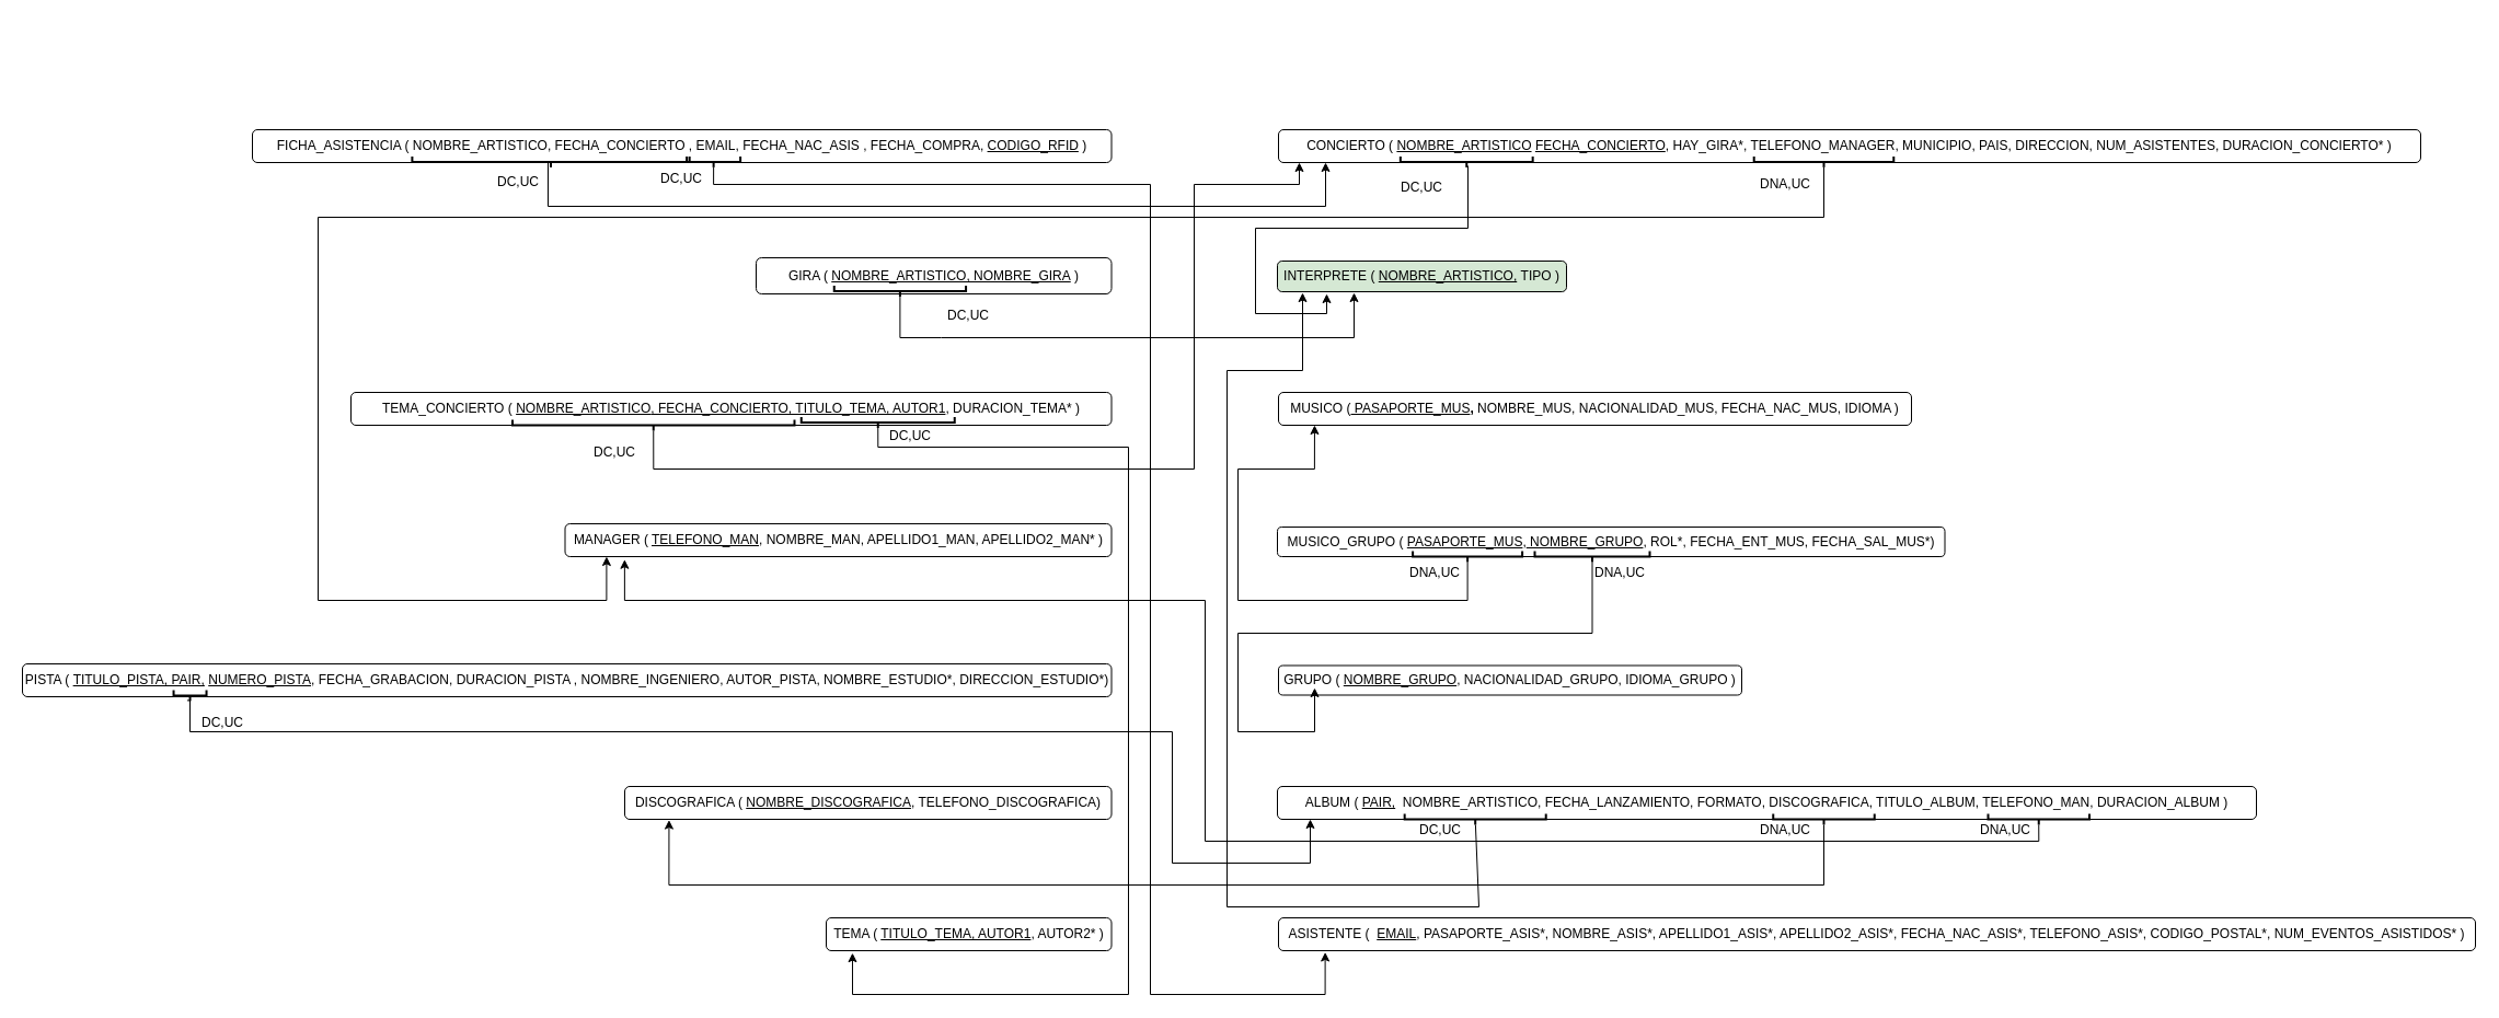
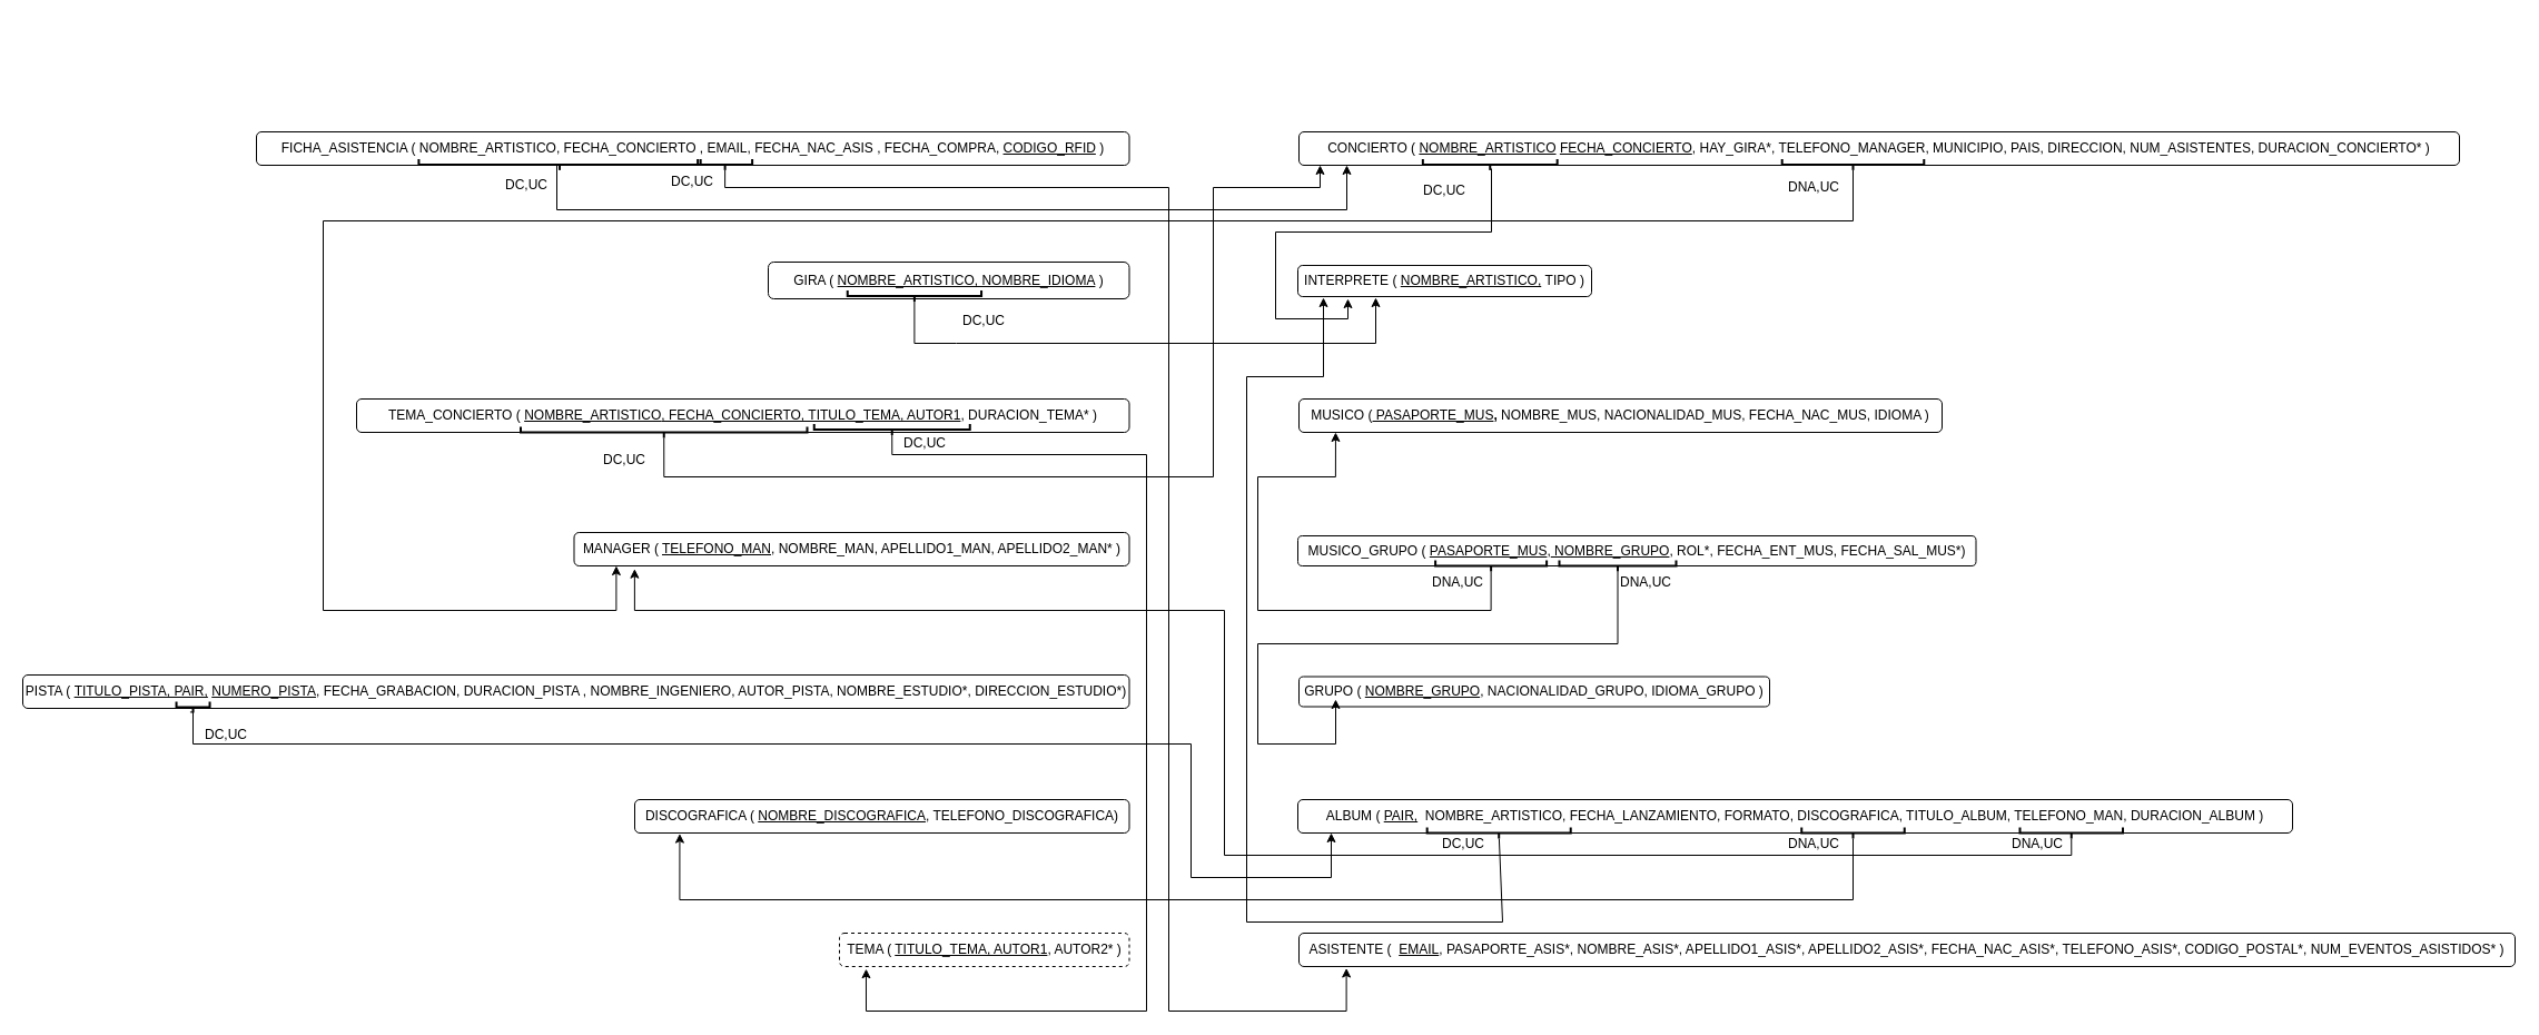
- <mxCell id="6" value="GIRA ( &lt;u&gt;NOMBRE_ARTISTICO, NOMBRE_GIRA&lt;/u&gt;&amp;nbsp;)" style="rounded=1;whiteSpace=wrap;html=1;" vertex="1" parent="1"><mxGeometry x="690" y="235" width="324.5" height="33" as="geometry" /></mxCell>
+ <mxCell id="6" value="GIRA ( &lt;u&gt;NOMBRE_ARTISTICO, NOMBRE_IDIOMA&lt;/u&gt;&amp;nbsp;)" style="rounded=1;whiteSpace=wrap;html=1;" vertex="1" parent="1"><mxGeometry x="690" y="235" width="324.5" height="33" as="geometry" /></mxCell>
- <mxCell id="3" value="INTERPRETE (&amp;nbsp;&lt;u&gt;NOMBRE_ARTISTICO,&lt;/u&gt;&amp;nbsp;TIPO )" style="rounded=1;whiteSpace=wrap;html=1;fillColor=#d5e8d4;" vertex="1" parent="1"><mxGeometry x="1166" y="238" width="264" height="28" as="geometry" /></mxCell>
+ <mxCell id="3" value="INTERPRETE (&amp;nbsp;&lt;u&gt;NOMBRE_ARTISTICO,&lt;/u&gt;&amp;nbsp;TIPO )" style="rounded=1;whiteSpace=wrap;html=1;" vertex="1" parent="1"><mxGeometry x="1166" y="238" width="264" height="28" as="geometry" /></mxCell>
- <mxCell id="9" value="TEMA ( &lt;u&gt;TITULO_TEMA, AUTOR1&lt;/u&gt;, AUTOR2* )" style="rounded=1;whiteSpace=wrap;html=1;" vertex="1" parent="1"><mxGeometry x="754" y="838" width="260.5" height="30" as="geometry" /></mxCell>
+ <mxCell id="9" value="TEMA ( &lt;u&gt;TITULO_TEMA, AUTOR1&lt;/u&gt;, AUTOR2* )" style="rounded=1;whiteSpace=wrap;html=1;dashed=1;" vertex="1" parent="1"><mxGeometry x="754" y="838" width="260.5" height="30" as="geometry" /></mxCell>
